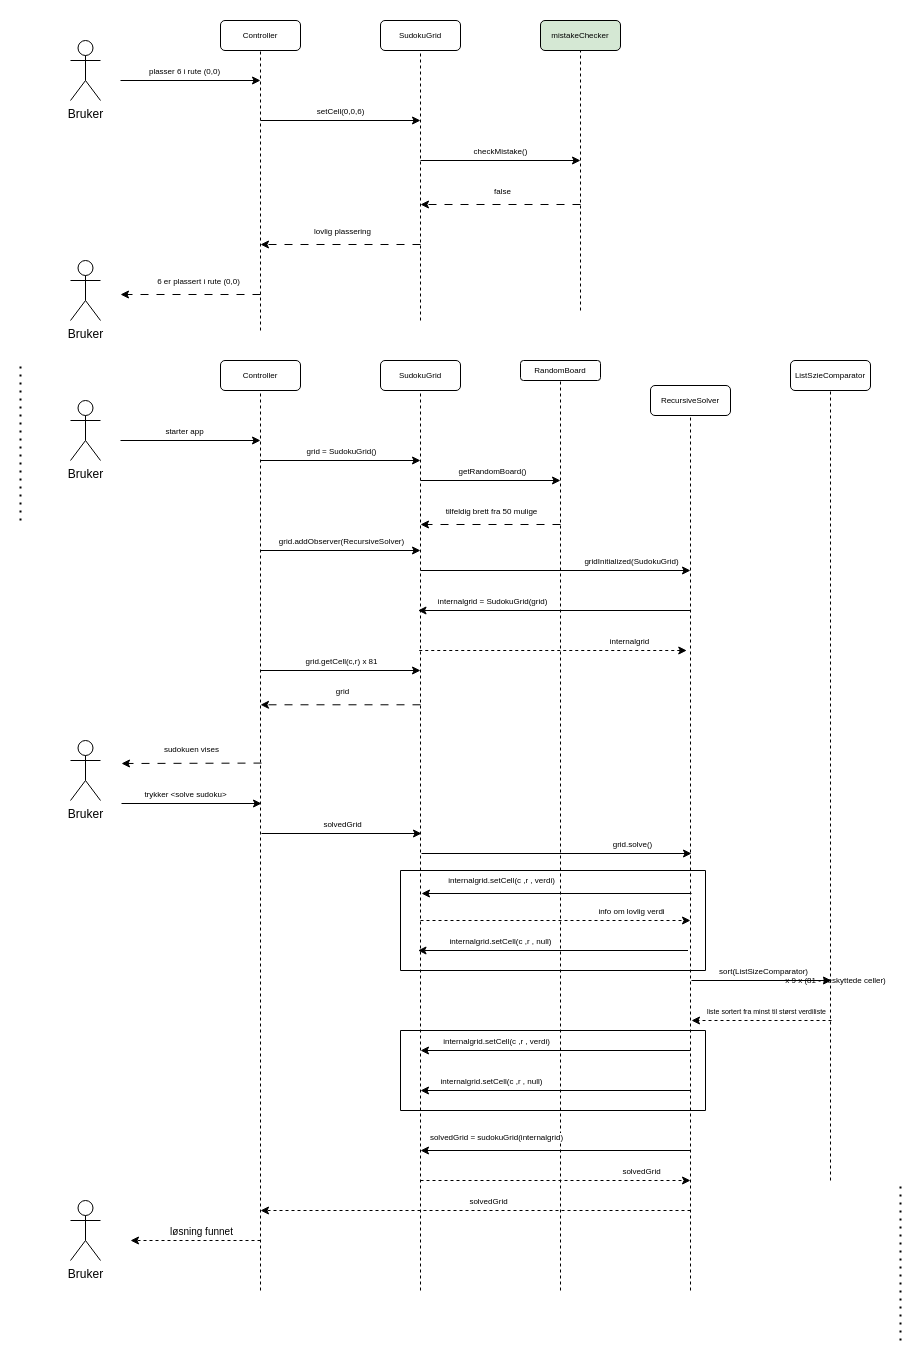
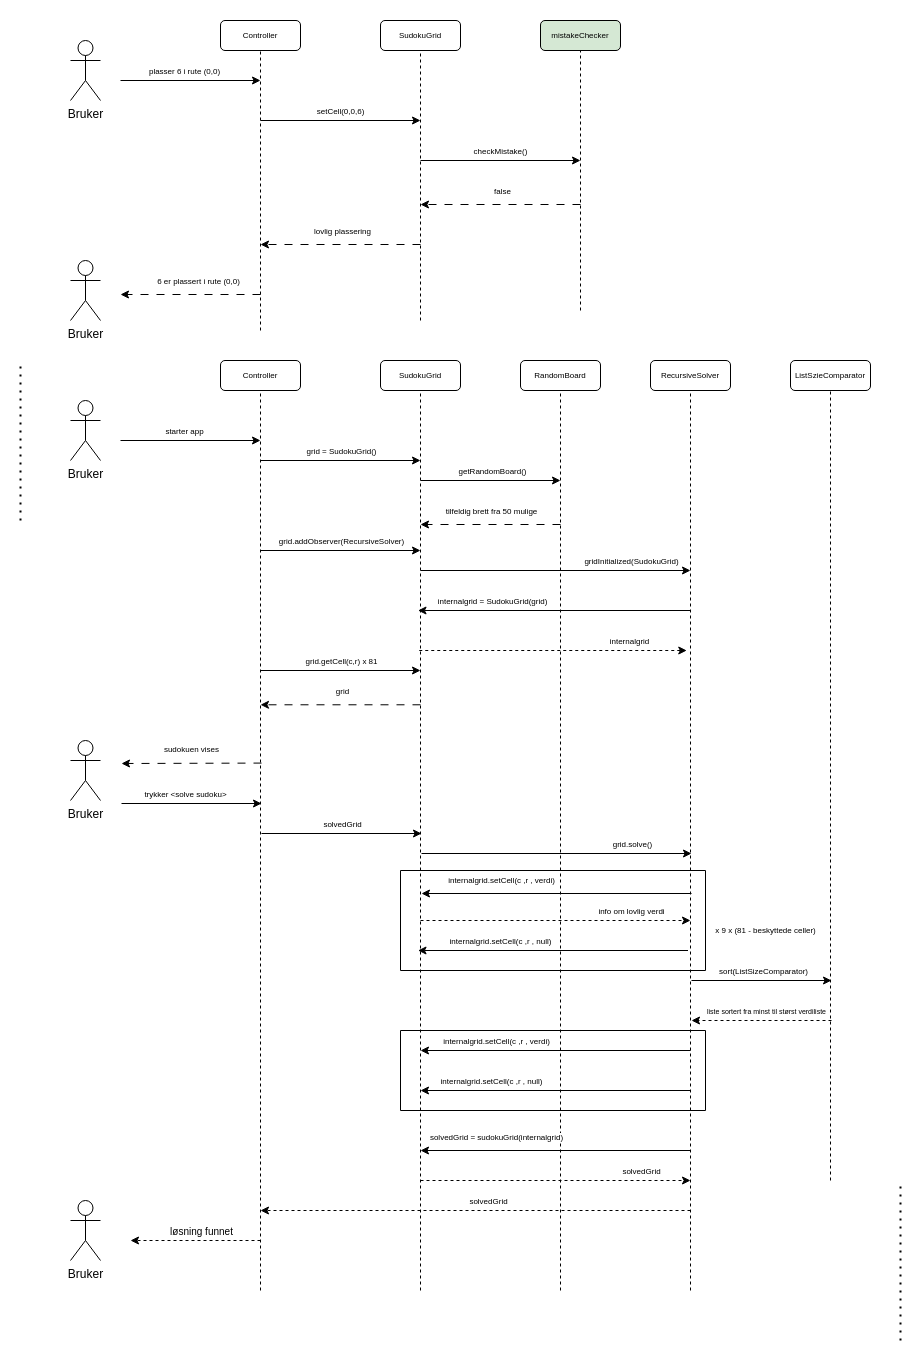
- <mxCell id="41" value="RandomBoard" style="rounded=1;whiteSpace=wrap;html=1;fontSize=8;" parent="1" vertex="1"><mxGeometry x="520" y="360" width="80" height="20" as="geometry" /></mxCell>
+ <mxCell id="41" value="RandomBoard" style="rounded=1;whiteSpace=wrap;html=1;fontSize=8;" parent="1" vertex="1"><mxGeometry x="520" y="360" width="80" height="30" as="geometry" /></mxCell>
- <mxCell id="26" value="RecursiveSolver" style="rounded=1;whiteSpace=wrap;html=1;fontSize=8;" parent="1" vertex="1"><mxGeometry x="650" y="385" width="80" height="30" as="geometry" /></mxCell>
+ <mxCell id="26" value="RecursiveSolver" style="rounded=1;whiteSpace=wrap;html=1;fontSize=8;" parent="1" vertex="1"><mxGeometry x="650" y="360" width="80" height="30" as="geometry" /></mxCell>
- <mxCell id="67" value="x 9 x (81 - beskyttede celler)" style="text;html=1;align=center;verticalAlign=middle;resizable=0;points=[];autosize=1;strokeColor=none;fillColor=none;fontSize=8;" parent="1" vertex="1"><mxGeometry x="775" y="970" width="120" height="20" as="geometry" /></mxCell>
+ <mxCell id="67" value="x 9 x (81 - beskyttede celler)" style="text;html=1;align=center;verticalAlign=middle;resizable=0;points=[];autosize=1;strokeColor=none;fillColor=none;fontSize=8;" parent="1" vertex="1"><mxGeometry x="705" y="920" width="120" height="20" as="geometry" /></mxCell>
